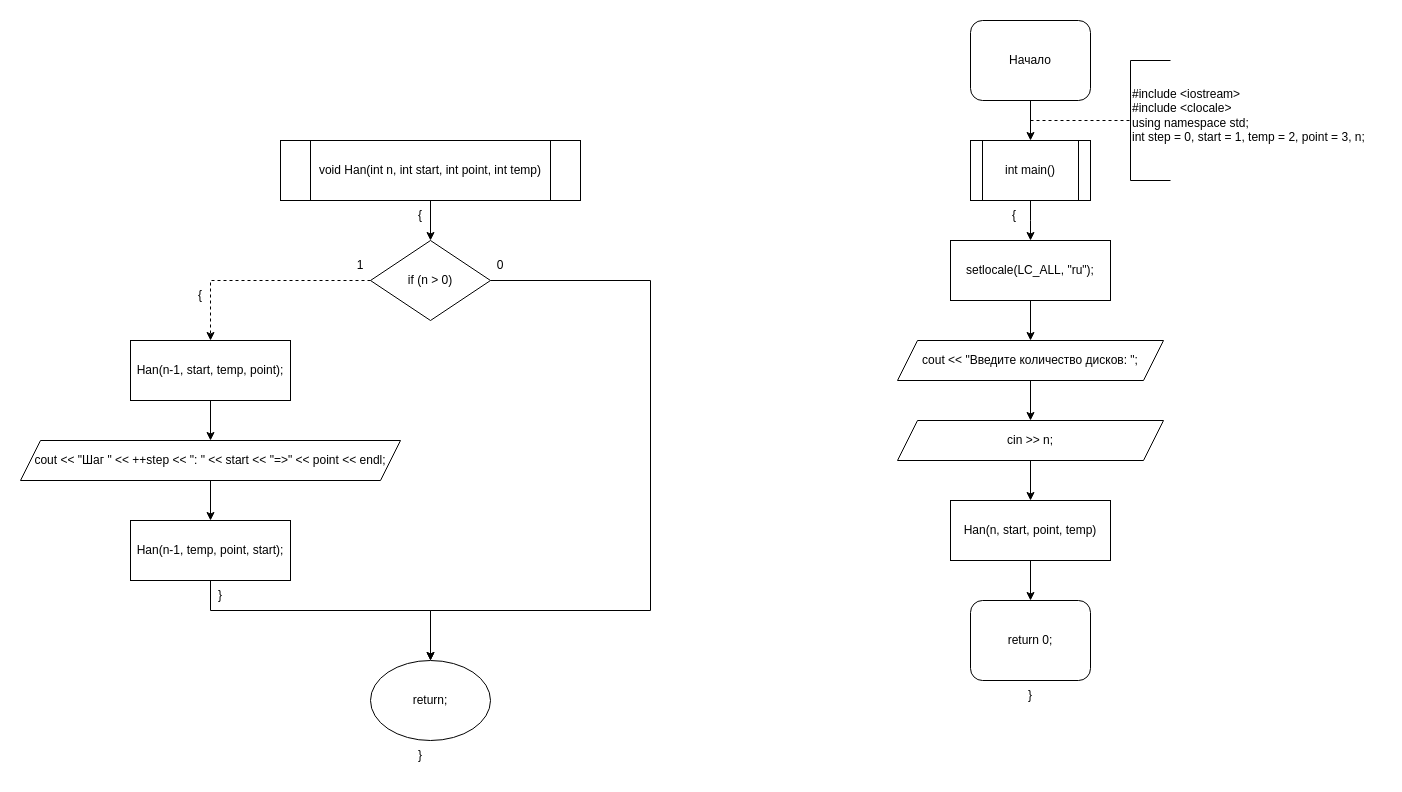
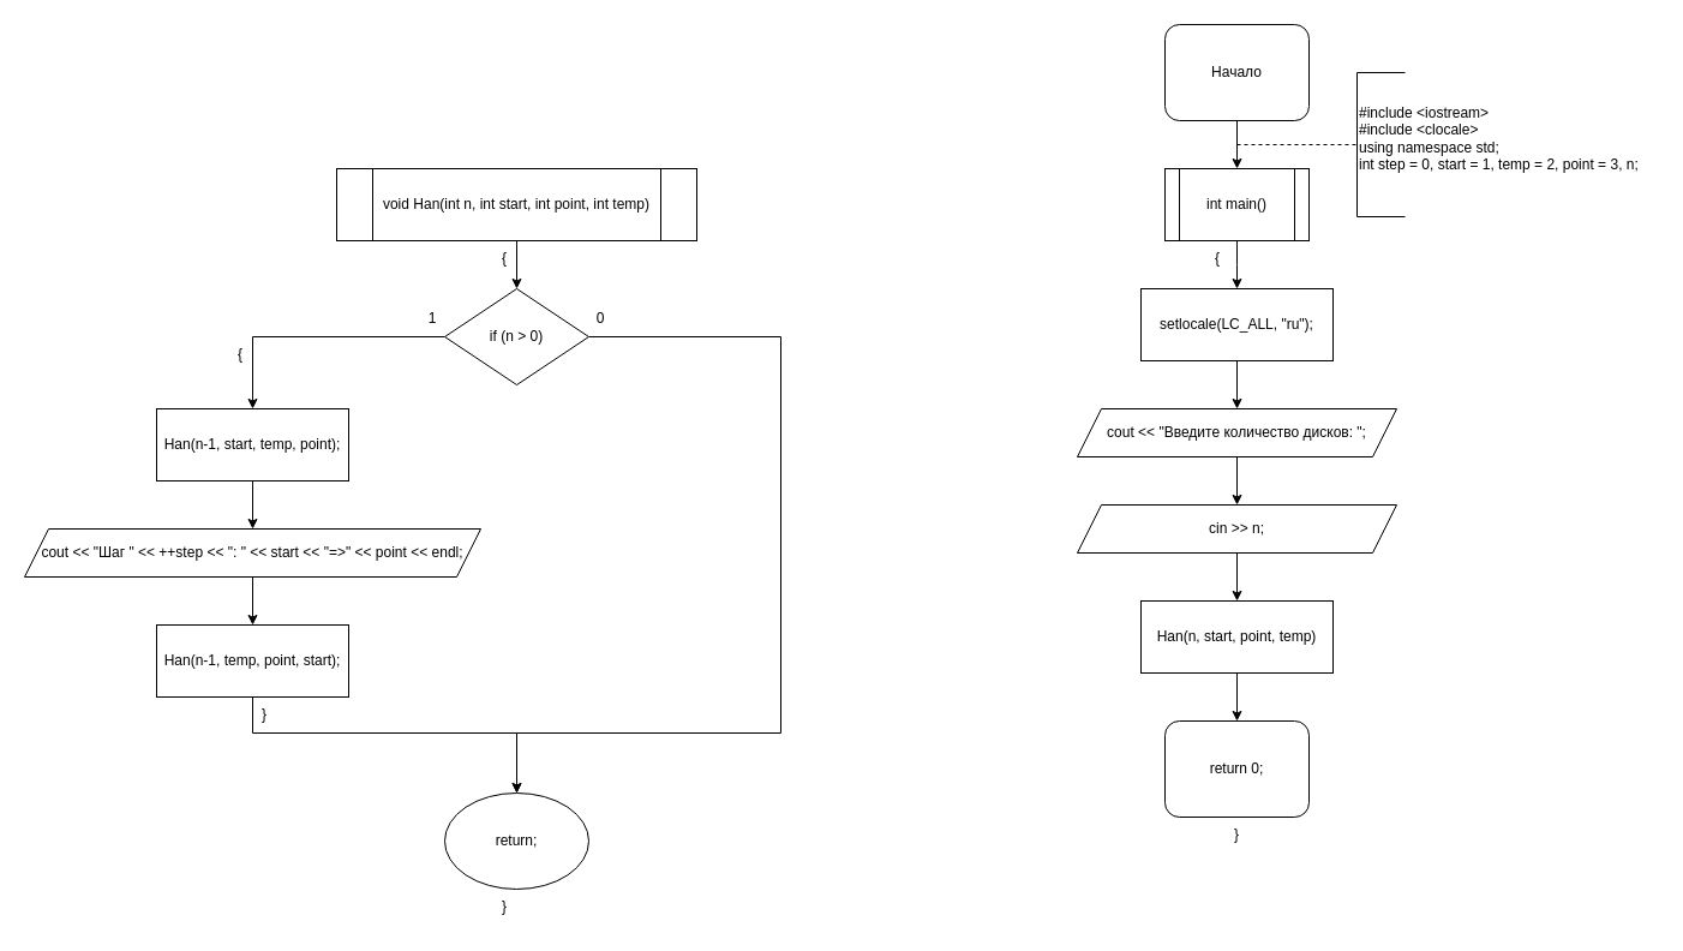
- <mxCell id="24" style="edgeStyle=orthogonalEdgeStyle;rounded=0;orthogonalLoop=1;jettySize=auto;html=1;entryX=0.5;entryY=0;entryDx=0;entryDy=0;dashed=1;" edge="1" parent="1" source="26" target="28"><mxGeometry relative="1" as="geometry"><Array as="points"><mxPoint x="210" y="280" /></Array></mxGeometry></mxCell>
+ <mxCell id="24" style="edgeStyle=orthogonalEdgeStyle;rounded=0;orthogonalLoop=1;jettySize=auto;html=1;entryX=0.5;entryY=0;entryDx=0;entryDy=0;" edge="1" parent="1" source="26" target="28"><mxGeometry relative="1" as="geometry"><Array as="points"><mxPoint x="210" y="280" /></Array></mxGeometry></mxCell>
